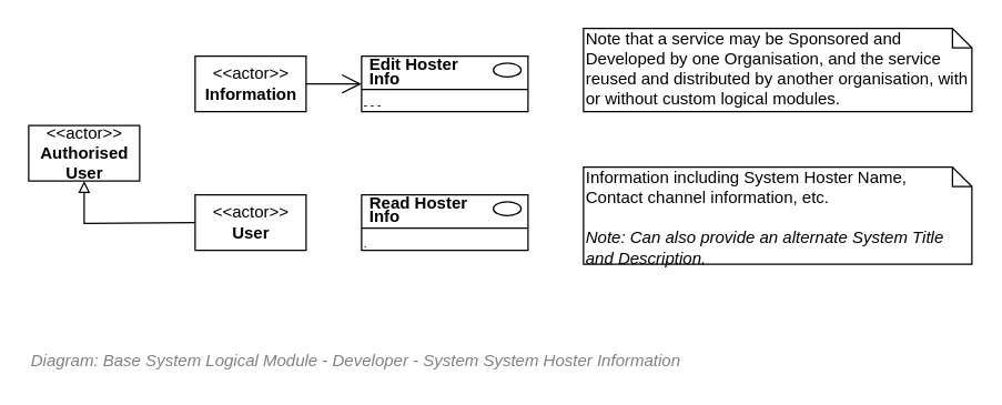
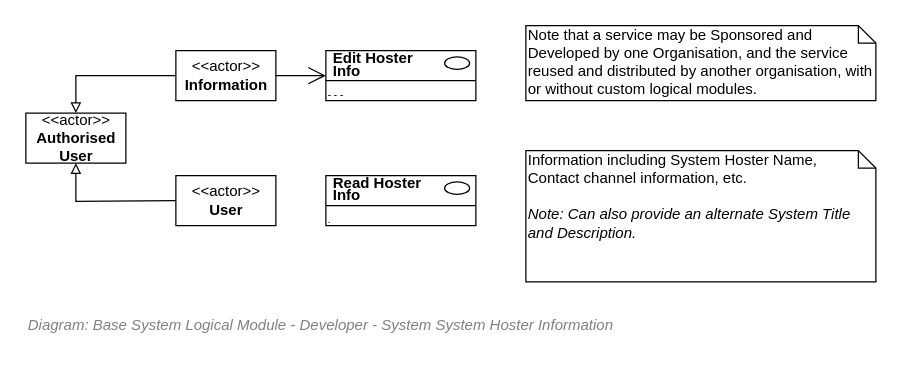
+ <mxCell id="4" style="edgeStyle=orthogonalEdgeStyle;rounded=0;orthogonalLoop=1;jettySize=auto;html=1;endArrow=block;endFill=0;" edge="1" parent="1" source="5" target="6"><mxGeometry relative="1" as="geometry" /></mxCell>
- <mxCell id="2" value="Information including System Hoster Name, &lt;br&gt;Contact channel information, etc.&lt;br&gt;&lt;br&gt;&lt;i&gt;Note: Can also provide an alternate System Title and Description.&lt;/i&gt;" style="shape=note;whiteSpace=wrap;html=1;size=14;verticalAlign=top;align=left;spacingTop=-6;strokeWidth=1;fillColor=none;fontSize=12;" parent="1" vertex="1"><mxGeometry x="420" y="120" width="280" height="70" as="geometry" /></mxCell>
+ <mxCell id="2" value="Information including System Hoster Name, &lt;br&gt;Contact channel information, etc.&lt;br&gt;&lt;br&gt;&lt;i&gt;Note: Can also provide an alternate System Title and Description.&lt;/i&gt;" style="shape=note;whiteSpace=wrap;html=1;size=14;verticalAlign=top;align=left;spacingTop=-6;strokeWidth=1;fillColor=none;fontSize=12;" parent="1" vertex="1"><mxGeometry x="420" y="120" width="280" height="105" as="geometry" /></mxCell>
